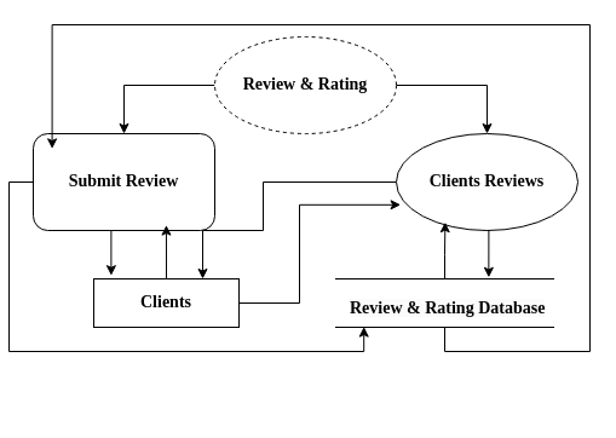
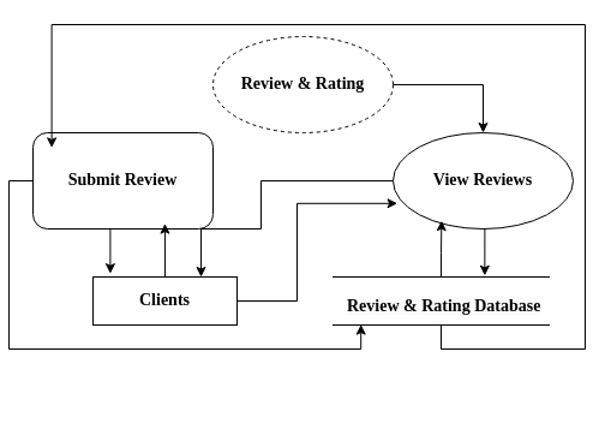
- <mxCell id="2" style="edgeStyle=orthogonalEdgeStyle;rounded=0;orthogonalLoop=1;jettySize=auto;html=1;entryX=0.5;entryY=0;entryDx=0;entryDy=0;" edge="1" parent="1" source="4" target="5"><mxGeometry relative="1" as="geometry"><Array as="points"><mxPoint x="95" y="70" /></Array></mxGeometry></mxCell>
- <mxCell id="7" value="&lt;font face=&quot;Times New Roman&quot;&gt;&lt;span style=&quot;font-size: 14px;&quot;&gt;&lt;b&gt;Clients Reviews&lt;/b&gt;&lt;/span&gt;&lt;/font&gt;" style="ellipse;whiteSpace=wrap;html=1;" vertex="1" parent="1"><mxGeometry x="320" y="110" width="150" height="80" as="geometry" /></mxCell>
+ <mxCell id="7" value="&lt;font face=&quot;Times New Roman&quot;&gt;&lt;span style=&quot;font-size: 14px;&quot;&gt;&lt;b&gt;View Reviews&lt;/b&gt;&lt;/span&gt;&lt;/font&gt;" style="ellipse;whiteSpace=wrap;html=1;" vertex="1" parent="1"><mxGeometry x="320" y="110" width="150" height="80" as="geometry" /></mxCell>
